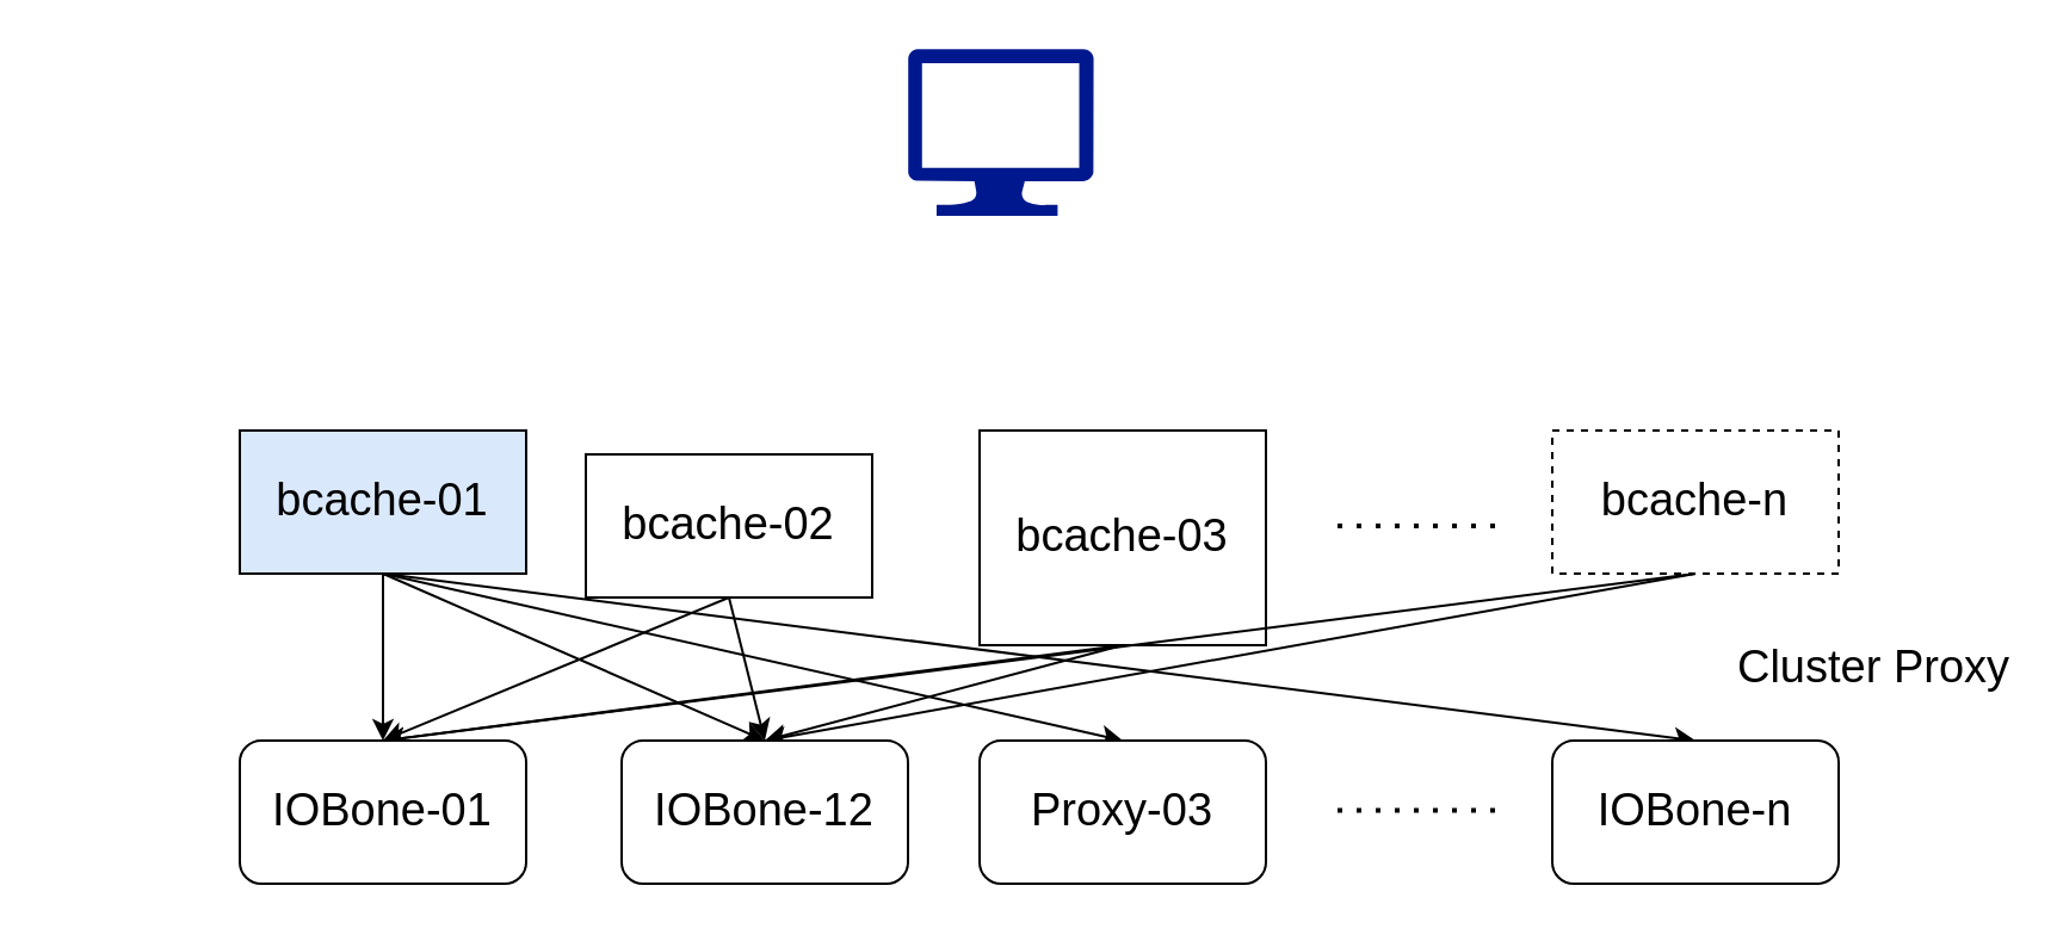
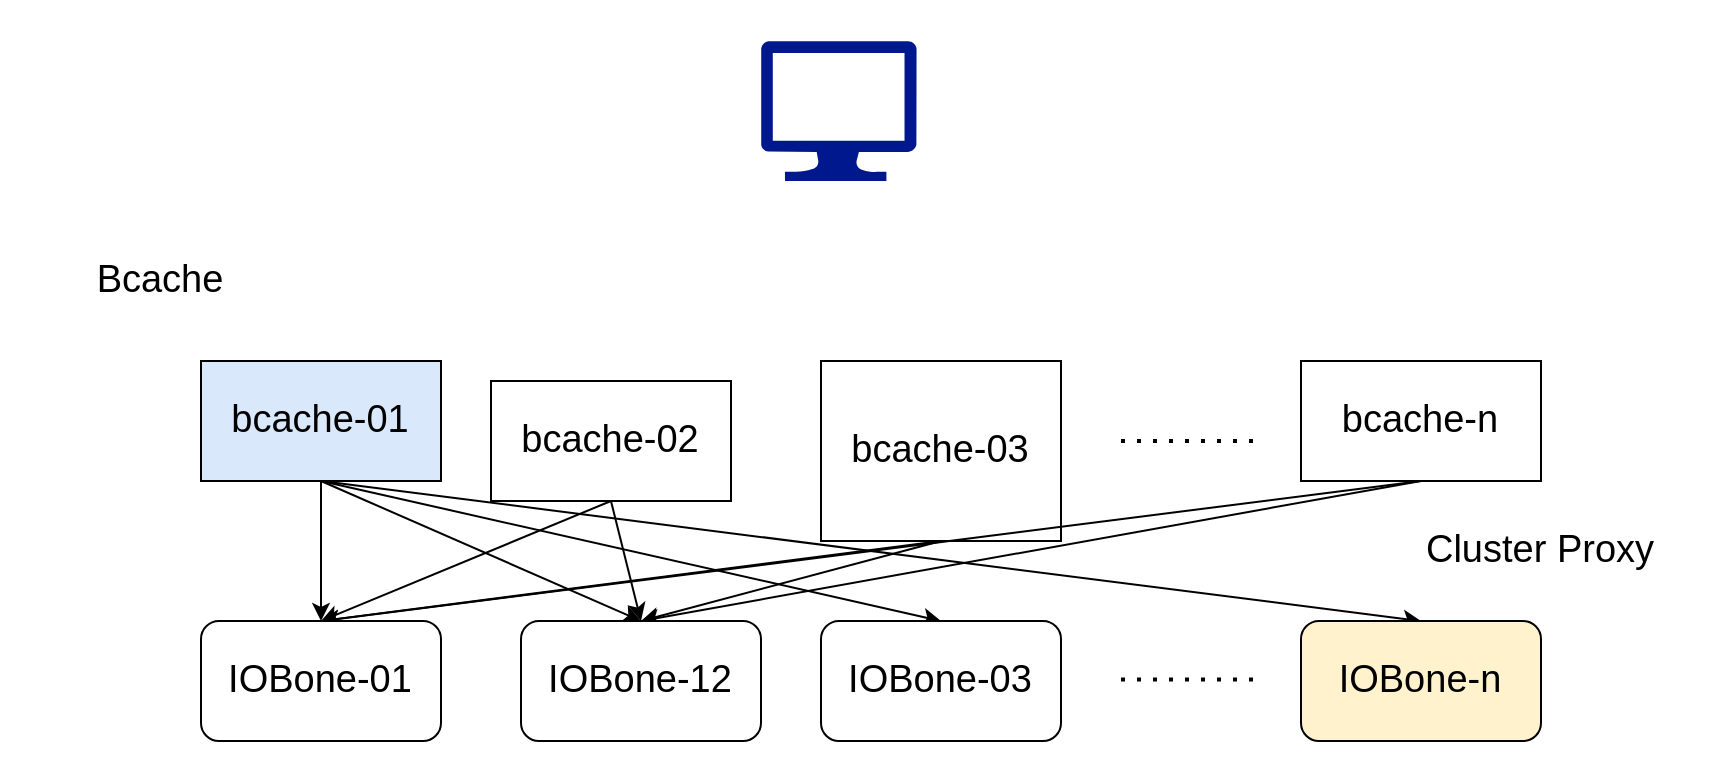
+ <mxCell id="17" value="&lt;font style=&quot;font-size: 19px&quot;&gt;Bcache&lt;/font&gt;" style="text;html=1;strokeColor=none;fillColor=none;align=center;verticalAlign=middle;whiteSpace=wrap;rounded=0;" vertex="1" parent="1"><mxGeometry x="20" y="110" width="120" height="60" as="geometry" /></mxCell>
- <mxCell id="15" value="&lt;font style=&quot;font-size: 19px&quot;&gt;bcache-n&lt;/font&gt;" style="rounded=0;whiteSpace=wrap;html=1;dashed=1;" vertex="1" parent="1"><mxGeometry x="650" y="180" width="120" height="60" as="geometry" /></mxCell>
+ <mxCell id="15" value="&lt;font style=&quot;font-size: 19px&quot;&gt;bcache-n&lt;/font&gt;" style="rounded=0;whiteSpace=wrap;html=1;" vertex="1" parent="1"><mxGeometry x="650" y="180" width="120" height="60" as="geometry" /></mxCell>
- <mxCell id="23" value="&lt;font style=&quot;font-size: 19px&quot;&gt;Cluster Proxy&lt;/font&gt;" style="text;html=1;strokeColor=none;fillColor=none;align=center;verticalAlign=middle;whiteSpace=wrap;rounded=0;" vertex="1" parent="1"><mxGeometry x="715" y="265" width="140" height="30" as="geometry" /></mxCell>
+ <mxCell id="23" value="&lt;font style=&quot;font-size: 19px&quot;&gt;Cluster Proxy&lt;/font&gt;" style="text;html=1;strokeColor=none;fillColor=none;align=center;verticalAlign=middle;whiteSpace=wrap;rounded=0;" vertex="1" parent="1"><mxGeometry x="700" y="260" width="140" height="30" as="geometry" /></mxCell>
- <mxCell id="26" value="&lt;font style=&quot;font-size: 19px&quot;&gt;Proxy-03&lt;/font&gt;" style="rounded=1;whiteSpace=wrap;html=1;" vertex="1" parent="1"><mxGeometry x="410" y="310" width="120" height="60" as="geometry" /></mxCell>
+ <mxCell id="26" value="&lt;font style=&quot;font-size: 19px&quot;&gt;IOBone-03&lt;/font&gt;" style="rounded=1;whiteSpace=wrap;html=1;" vertex="1" parent="1"><mxGeometry x="410" y="310" width="120" height="60" as="geometry" /></mxCell>
- <mxCell id="27" value="&lt;font style=&quot;font-size: 19px&quot;&gt;IOBone-n&lt;/font&gt;" style="rounded=1;whiteSpace=wrap;html=1;" vertex="1" parent="1"><mxGeometry x="650" y="310" width="120" height="60" as="geometry" /></mxCell>
+ <mxCell id="27" value="&lt;font style=&quot;font-size: 19px&quot;&gt;IOBone-n&lt;/font&gt;" style="rounded=1;whiteSpace=wrap;html=1;fillColor=#fff2cc;" vertex="1" parent="1"><mxGeometry x="650" y="310" width="120" height="60" as="geometry" /></mxCell>
